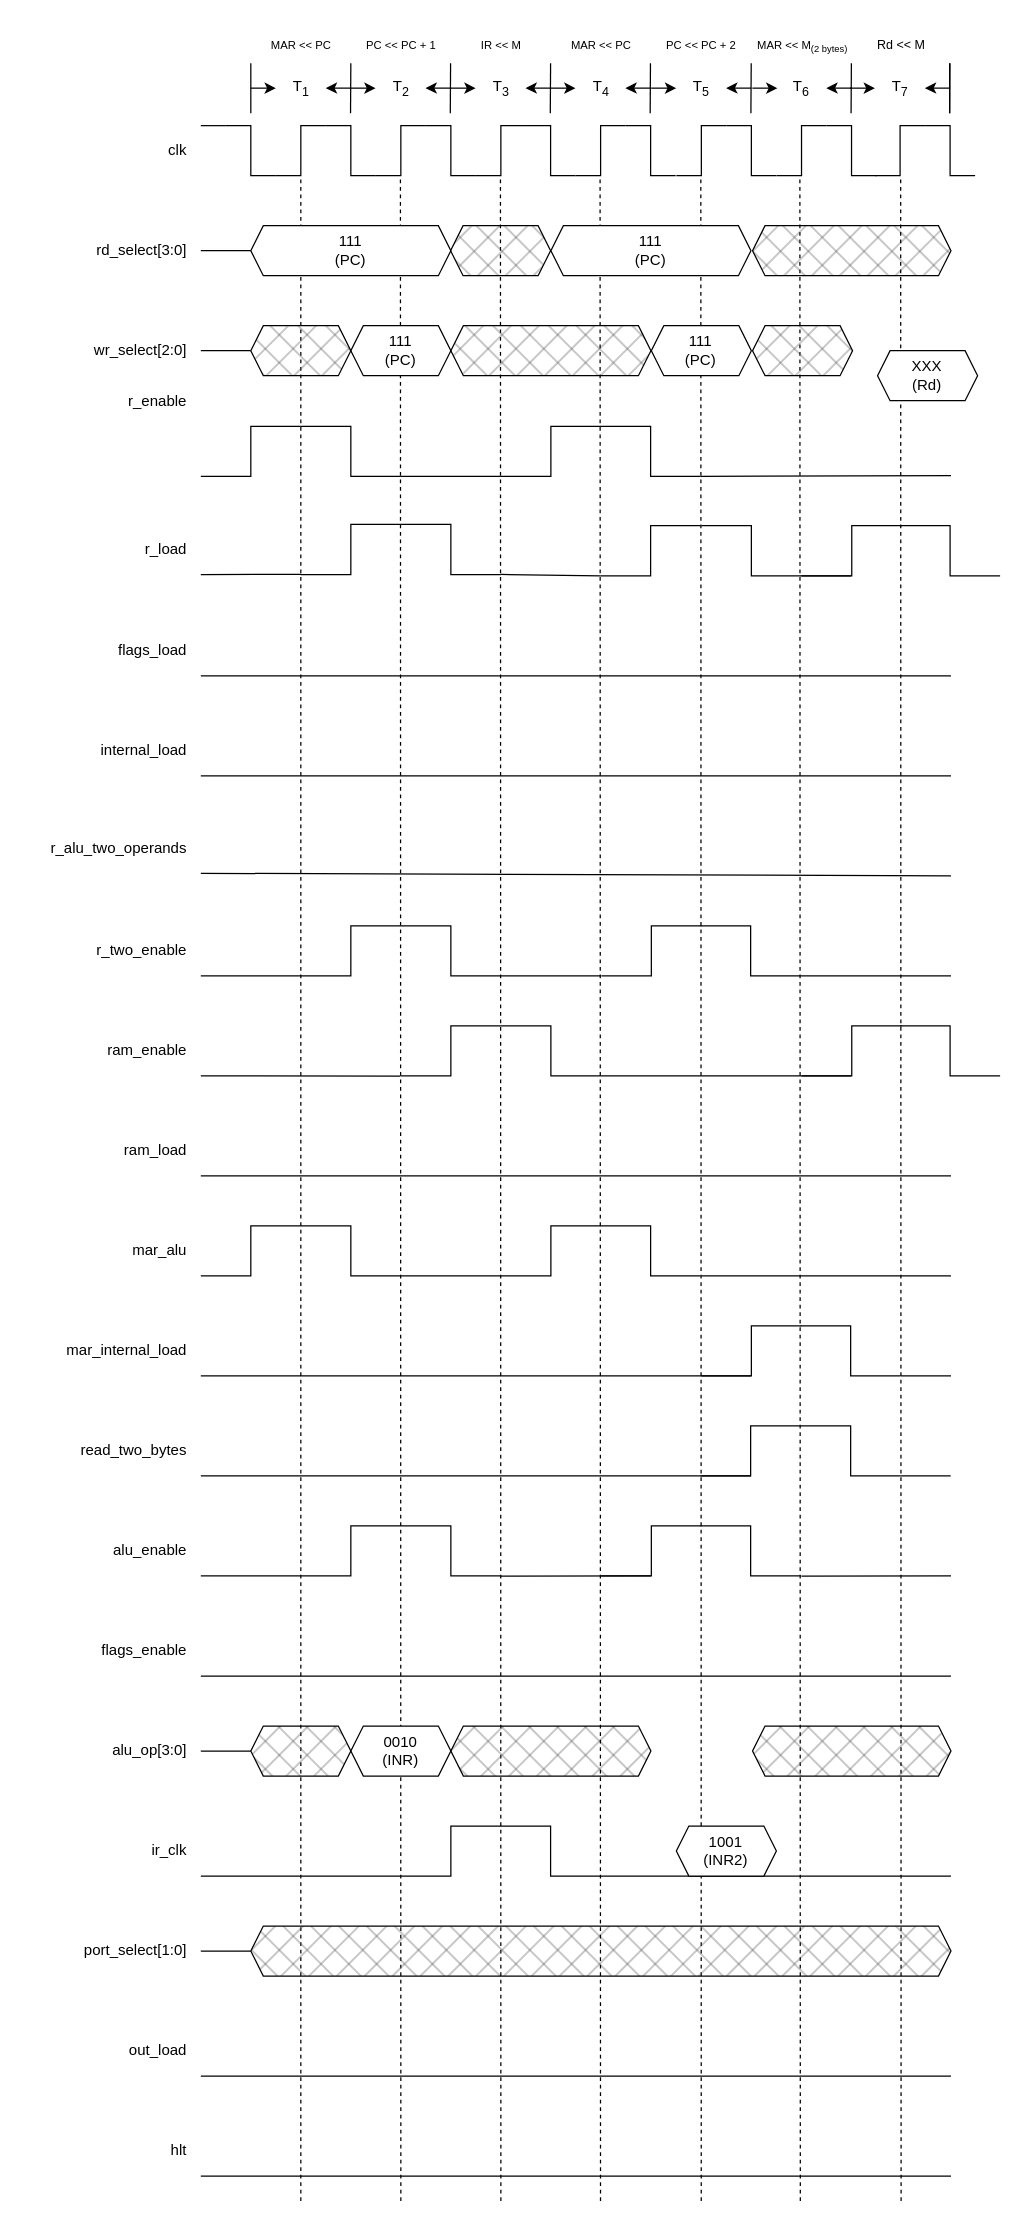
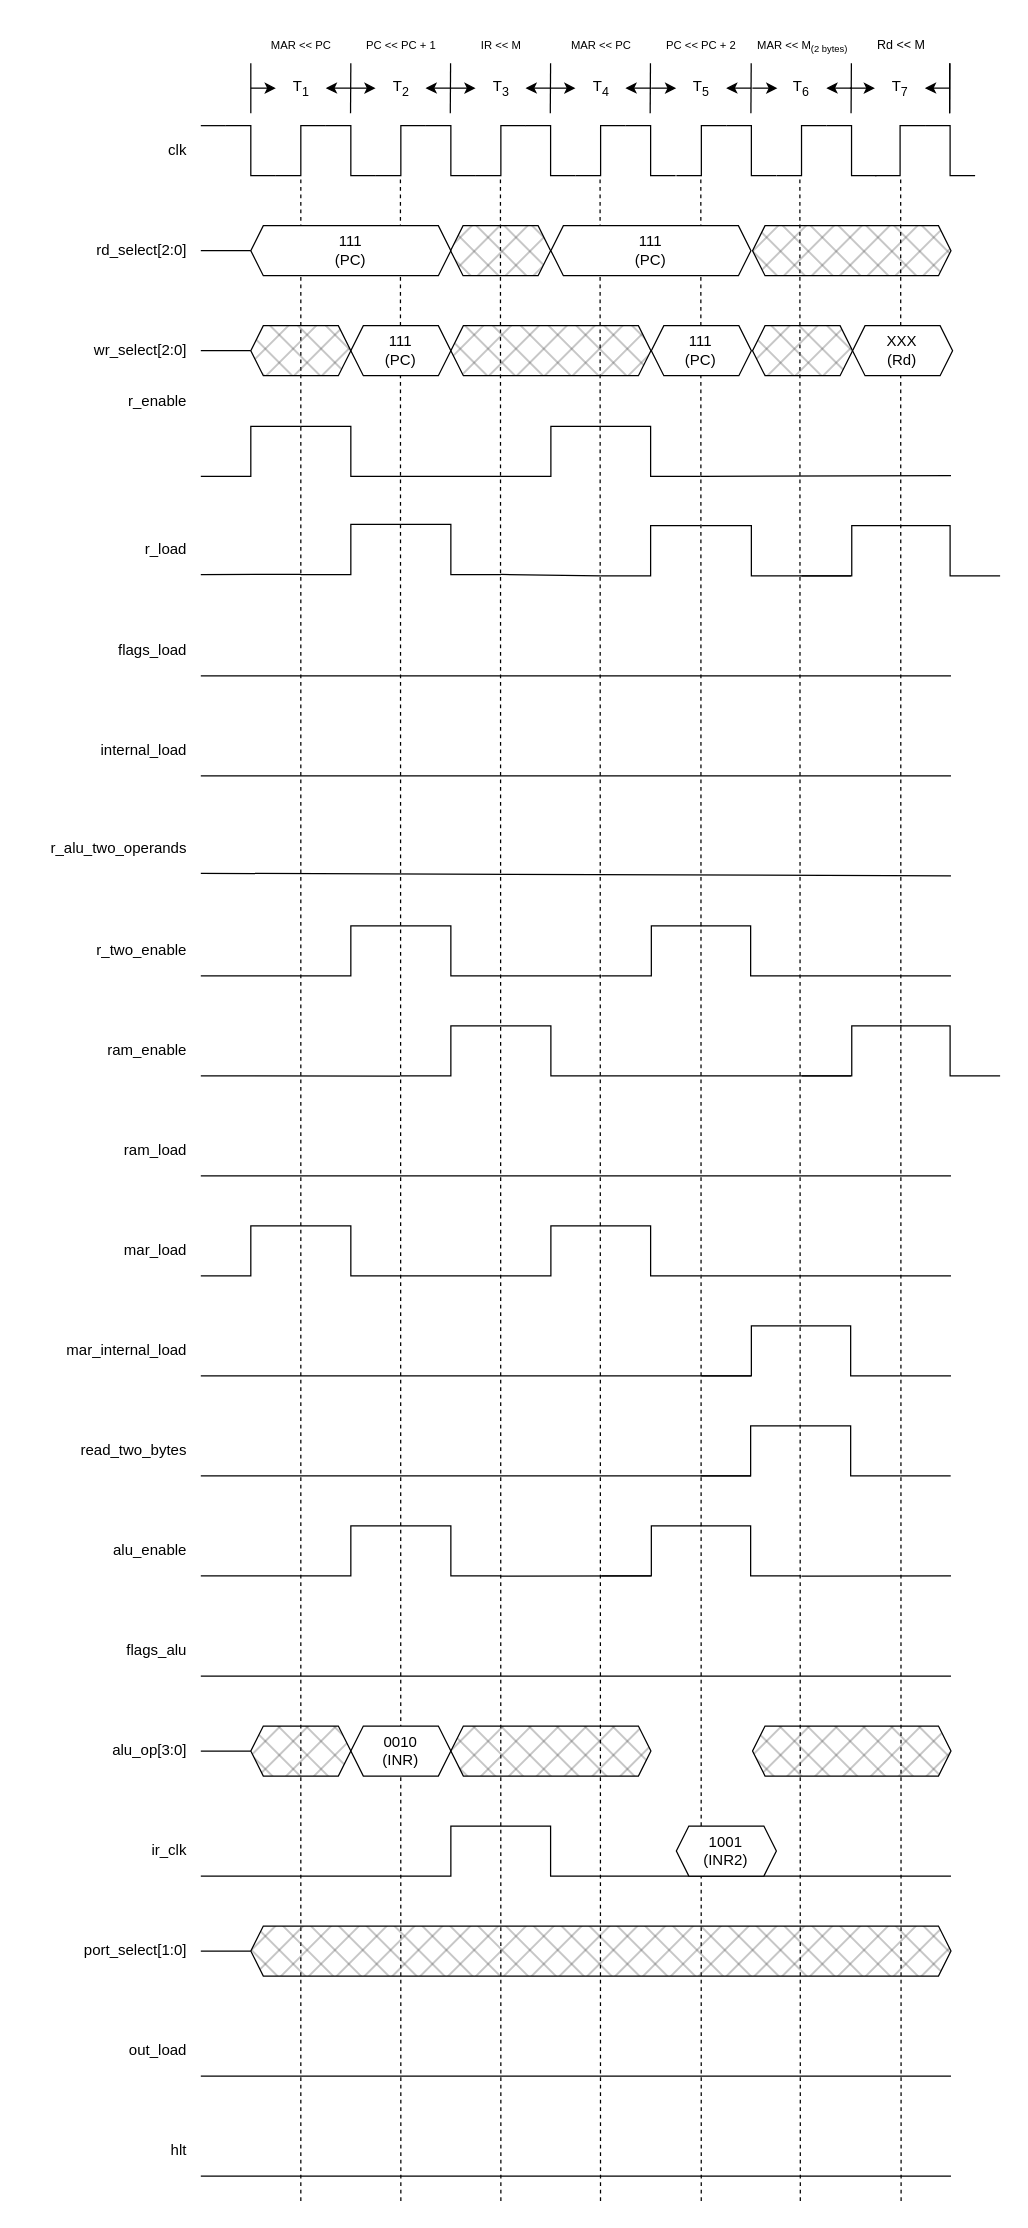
- <mxCell id="28" value="rd_select[3:0]" style="text;html=1;align=right;verticalAlign=middle;resizable=0;points=[];autosize=1;strokeColor=none;fillColor=none;" vertex="1" parent="1"><mxGeometry x="50" y="185" width="100" height="30" as="geometry" /></mxCell>
+ <mxCell id="28" value="rd_select[2:0]" style="text;html=1;align=right;verticalAlign=middle;resizable=0;points=[];autosize=1;strokeColor=none;fillColor=none;" vertex="1" parent="1"><mxGeometry x="50" y="185" width="100" height="30" as="geometry" /></mxCell>
- <mxCell id="158" value="XXX&lt;br&gt;(Rd)" style="shape=hexagon;perimeter=hexagonPerimeter2;whiteSpace=wrap;html=1;fixedSize=1;size=10;" vertex="1" parent="1"><mxGeometry x="701.29" y="280" width="80" height="40" as="geometry" /></mxCell>
+ <mxCell id="158" value="XXX&lt;br&gt;(Rd)" style="shape=hexagon;perimeter=hexagonPerimeter2;whiteSpace=wrap;html=1;fixedSize=1;size=10;" vertex="1" parent="1"><mxGeometry x="681.29" y="260" width="80" height="40" as="geometry" /></mxCell>
- <mxCell id="32" value="mar_alu" style="text;html=1;align=right;verticalAlign=middle;resizable=0;points=[];autosize=1;strokeColor=none;fillColor=none;" vertex="1" parent="1"><mxGeometry x="80" y="985" width="70" height="30" as="geometry" /></mxCell>
+ <mxCell id="32" value="mar_load" style="text;html=1;align=right;verticalAlign=middle;resizable=0;points=[];autosize=1;strokeColor=none;fillColor=none;" vertex="1" parent="1"><mxGeometry x="80" y="985" width="70" height="30" as="geometry" /></mxCell>
- <mxCell id="68" value="flags_enable" style="text;html=1;align=right;verticalAlign=middle;resizable=0;points=[];autosize=1;strokeColor=none;fillColor=none;" vertex="1" parent="1"><mxGeometry x="60" y="1305" width="90" height="30" as="geometry" /></mxCell>
+ <mxCell id="68" value="flags_alu" style="text;html=1;align=right;verticalAlign=middle;resizable=0;points=[];autosize=1;strokeColor=none;fillColor=none;" vertex="1" parent="1"><mxGeometry x="60" y="1305" width="90" height="30" as="geometry" /></mxCell>
